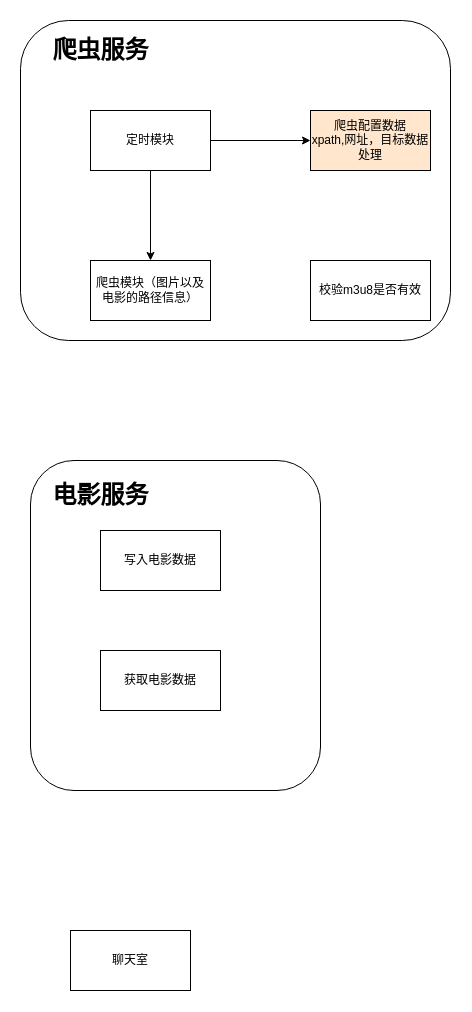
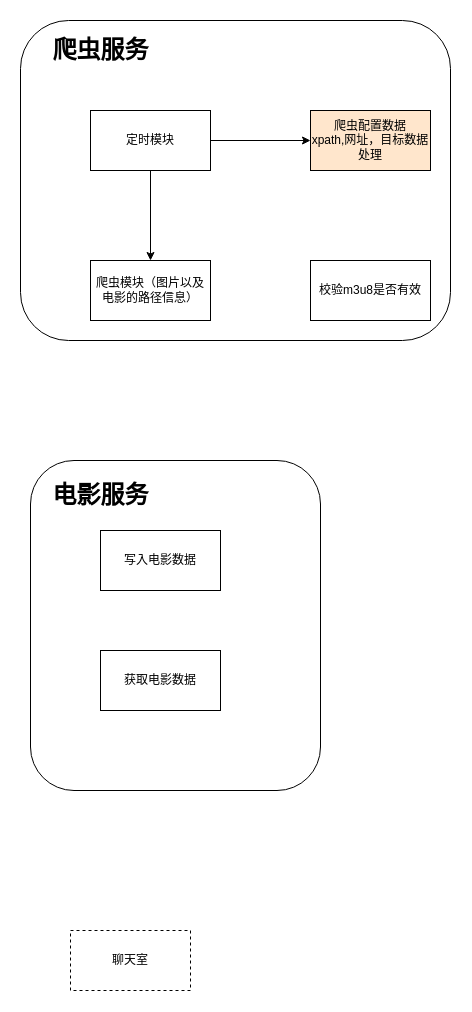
- <mxCell id="14" value="聊天室" style="rounded=0;whiteSpace=wrap;html=1;" vertex="1" parent="1"><mxGeometry x="70" y="930" width="120" height="60" as="geometry" /></mxCell>
+ <mxCell id="14" value="聊天室" style="rounded=0;whiteSpace=wrap;html=1;dashed=1;" vertex="1" parent="1"><mxGeometry x="70" y="930" width="120" height="60" as="geometry" /></mxCell>
